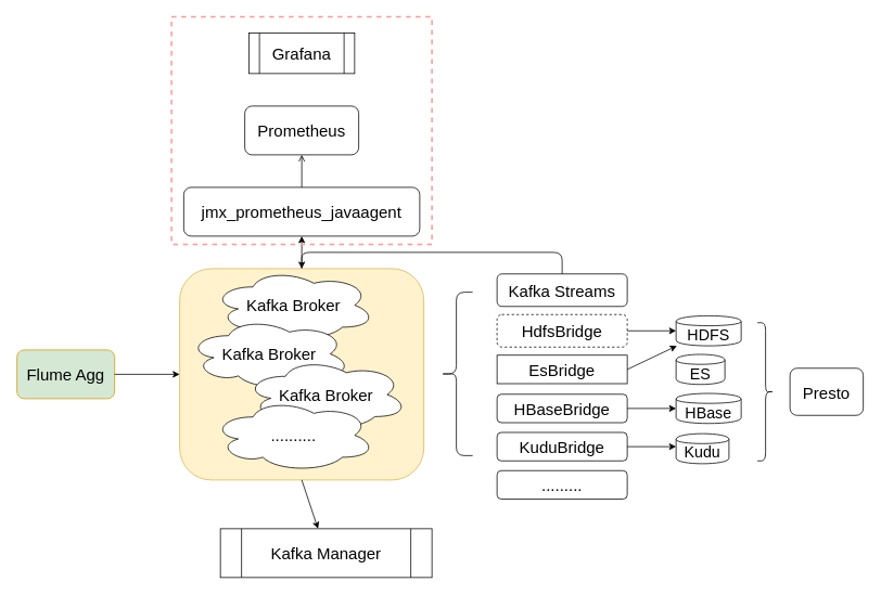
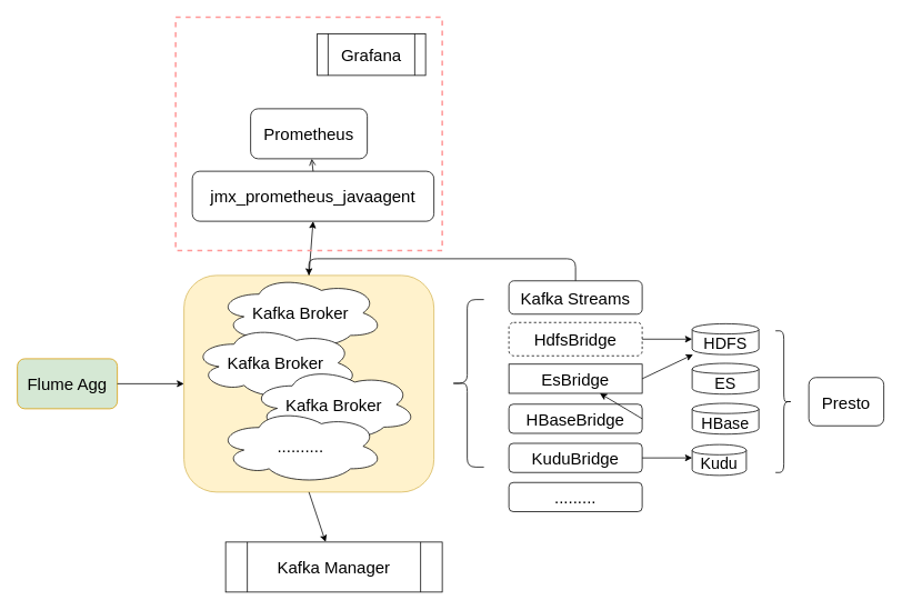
- <mxCell id="6" value="&lt;span style=&quot;font-size: 20px&quot;&gt;Grafana&lt;/span&gt;" style="shape=process;whiteSpace=wrap;html=1;backgroundOutline=1;fillColor=none;" vertex="1" parent="1"><mxGeometry x="305" y="40" width="130" height="50" as="geometry" /></mxCell>
+ <mxCell id="6" value="&lt;span style=&quot;font-size: 20px&quot;&gt;Grafana&lt;/span&gt;" style="shape=process;whiteSpace=wrap;html=1;backgroundOutline=1;fillColor=none;" vertex="1" parent="1"><mxGeometry x="380" y="40" width="130" height="50" as="geometry" /></mxCell>
- <mxCell id="4" value="&lt;font style=&quot;font-size: 20px&quot;&gt;jmx_prometheus_javaagent&lt;/font&gt;" style="rounded=1;whiteSpace=wrap;html=1;fillColor=none;" vertex="1" parent="1"><mxGeometry x="225" y="230" width="290" height="60" as="geometry" /></mxCell>
+ <mxCell id="4" value="&lt;font style=&quot;font-size: 20px&quot;&gt;jmx_prometheus_javaagent&lt;/font&gt;" style="rounded=1;whiteSpace=wrap;html=1;fillColor=none;" vertex="1" parent="1"><mxGeometry x="230" y="205" width="290" height="60" as="geometry" /></mxCell>
- <mxCell id="26" value="&lt;font style=&quot;font-size: 19px&quot;&gt;ES&lt;/font&gt;" style="shape=cylinder;whiteSpace=wrap;html=1;boundedLbl=1;backgroundOutline=1;strokeColor=#000000;strokeWidth=1;fillColor=none;" vertex="1" parent="1"><mxGeometry x="830" y="435.5" width="60" height="37" as="geometry" /></mxCell>
+ <mxCell id="26" value="&lt;font style=&quot;font-size: 19px&quot;&gt;ES&lt;/font&gt;" style="shape=cylinder;whiteSpace=wrap;html=1;boundedLbl=1;backgroundOutline=1;strokeColor=#000000;strokeWidth=1;fillColor=none;" vertex="1" parent="1"><mxGeometry x="830" y="435.5" width="80" height="37" as="geometry" /></mxCell>
- <mxCell id="31" value="" style="endArrow=classic;html=1;exitX=1;exitY=0.5;exitDx=0;exitDy=0;entryX=0;entryY=0.5;entryDx=0;entryDy=0;" edge="1" parent="1" source="21" target="27"><mxGeometry width="50" height="50" relative="1" as="geometry"><mxPoint x="810" y="580" as="sourcePoint" /><mxPoint x="860" y="530" as="targetPoint" /></mxGeometry></mxCell>
+ <mxCell id="31" value="" style="endArrow=classic;html=1;exitX=1;exitY=0.5;exitDx=0;exitDy=0;" edge="1" parent="1" source="21" target="20"><mxGeometry width="50" height="50" relative="1" as="geometry"><mxPoint x="810" y="580" as="sourcePoint" /><mxPoint x="860" y="530" as="targetPoint" /></mxGeometry></mxCell>
